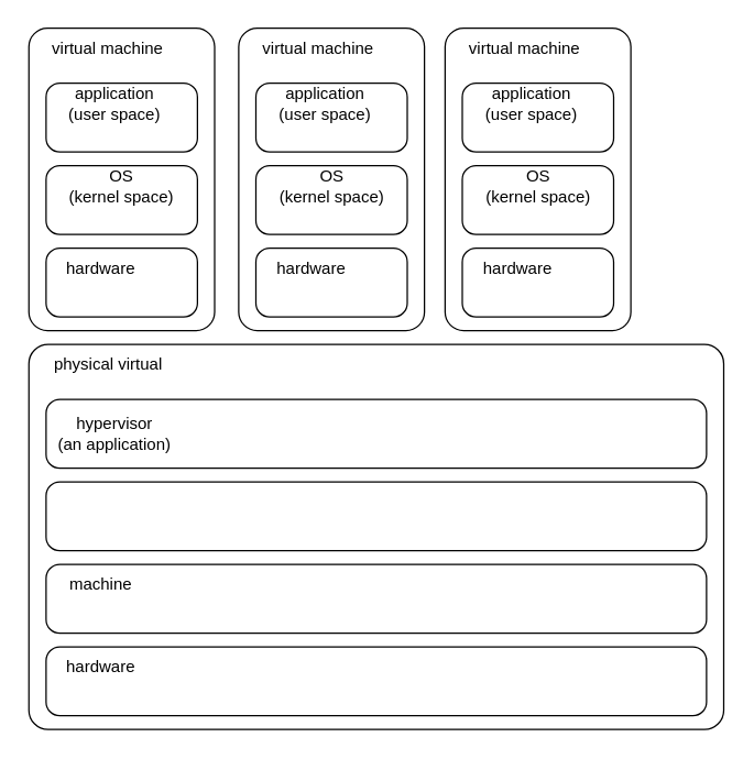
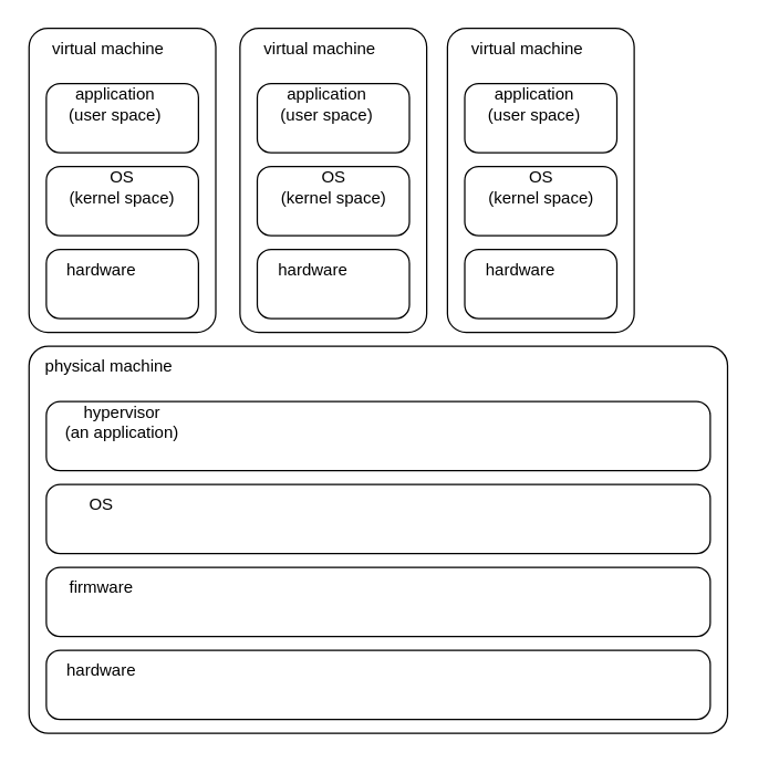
- <mxCell id="19" value="physical virtual" style="text;html=1;strokeColor=none;fillColor=none;align=center;verticalAlign=middle;whiteSpace=wrap;rounded=0;" vertex="1" parent="1"><mxGeometry x="25.5" y="250" width="105" height="30" as="geometry" /></mxCell>
+ <mxCell id="19" value="physical machine" style="text;html=1;strokeColor=none;fillColor=none;align=center;verticalAlign=middle;whiteSpace=wrap;rounded=0;" vertex="1" parent="1"><mxGeometry x="25.5" y="250" width="105" height="30" as="geometry" /></mxCell>
- <mxCell id="11" value="hypervisor &lt;br&gt;(an application)" style="text;html=1;strokeColor=none;fillColor=none;align=center;verticalAlign=middle;whiteSpace=wrap;rounded=0;" vertex="1" parent="1"><mxGeometry x="38" y="300" width="90" height="30" as="geometry" /></mxCell>
+ <mxCell id="11" value="hypervisor &lt;br&gt;(an application)" style="text;html=1;strokeColor=none;fillColor=none;align=center;verticalAlign=middle;whiteSpace=wrap;rounded=0;" vertex="1" parent="1"><mxGeometry x="43" y="290" width="90" height="30" as="geometry" /></mxCell>
+ <mxCell id="7" value="OS" style="text;html=1;strokeColor=none;fillColor=none;align=center;verticalAlign=middle;whiteSpace=wrap;rounded=0;" vertex="1" parent="1"><mxGeometry x="43" y="350" width="60" height="30" as="geometry" /></mxCell>
- <mxCell id="9" value="machine" style="text;html=1;strokeColor=none;fillColor=none;align=center;verticalAlign=middle;whiteSpace=wrap;rounded=0;" vertex="1" parent="1"><mxGeometry x="43" y="410" width="60" height="30" as="geometry" /></mxCell>
+ <mxCell id="9" value="firmware" style="text;html=1;strokeColor=none;fillColor=none;align=center;verticalAlign=middle;whiteSpace=wrap;rounded=0;" vertex="1" parent="1"><mxGeometry x="43" y="410" width="60" height="30" as="geometry" /></mxCell>
